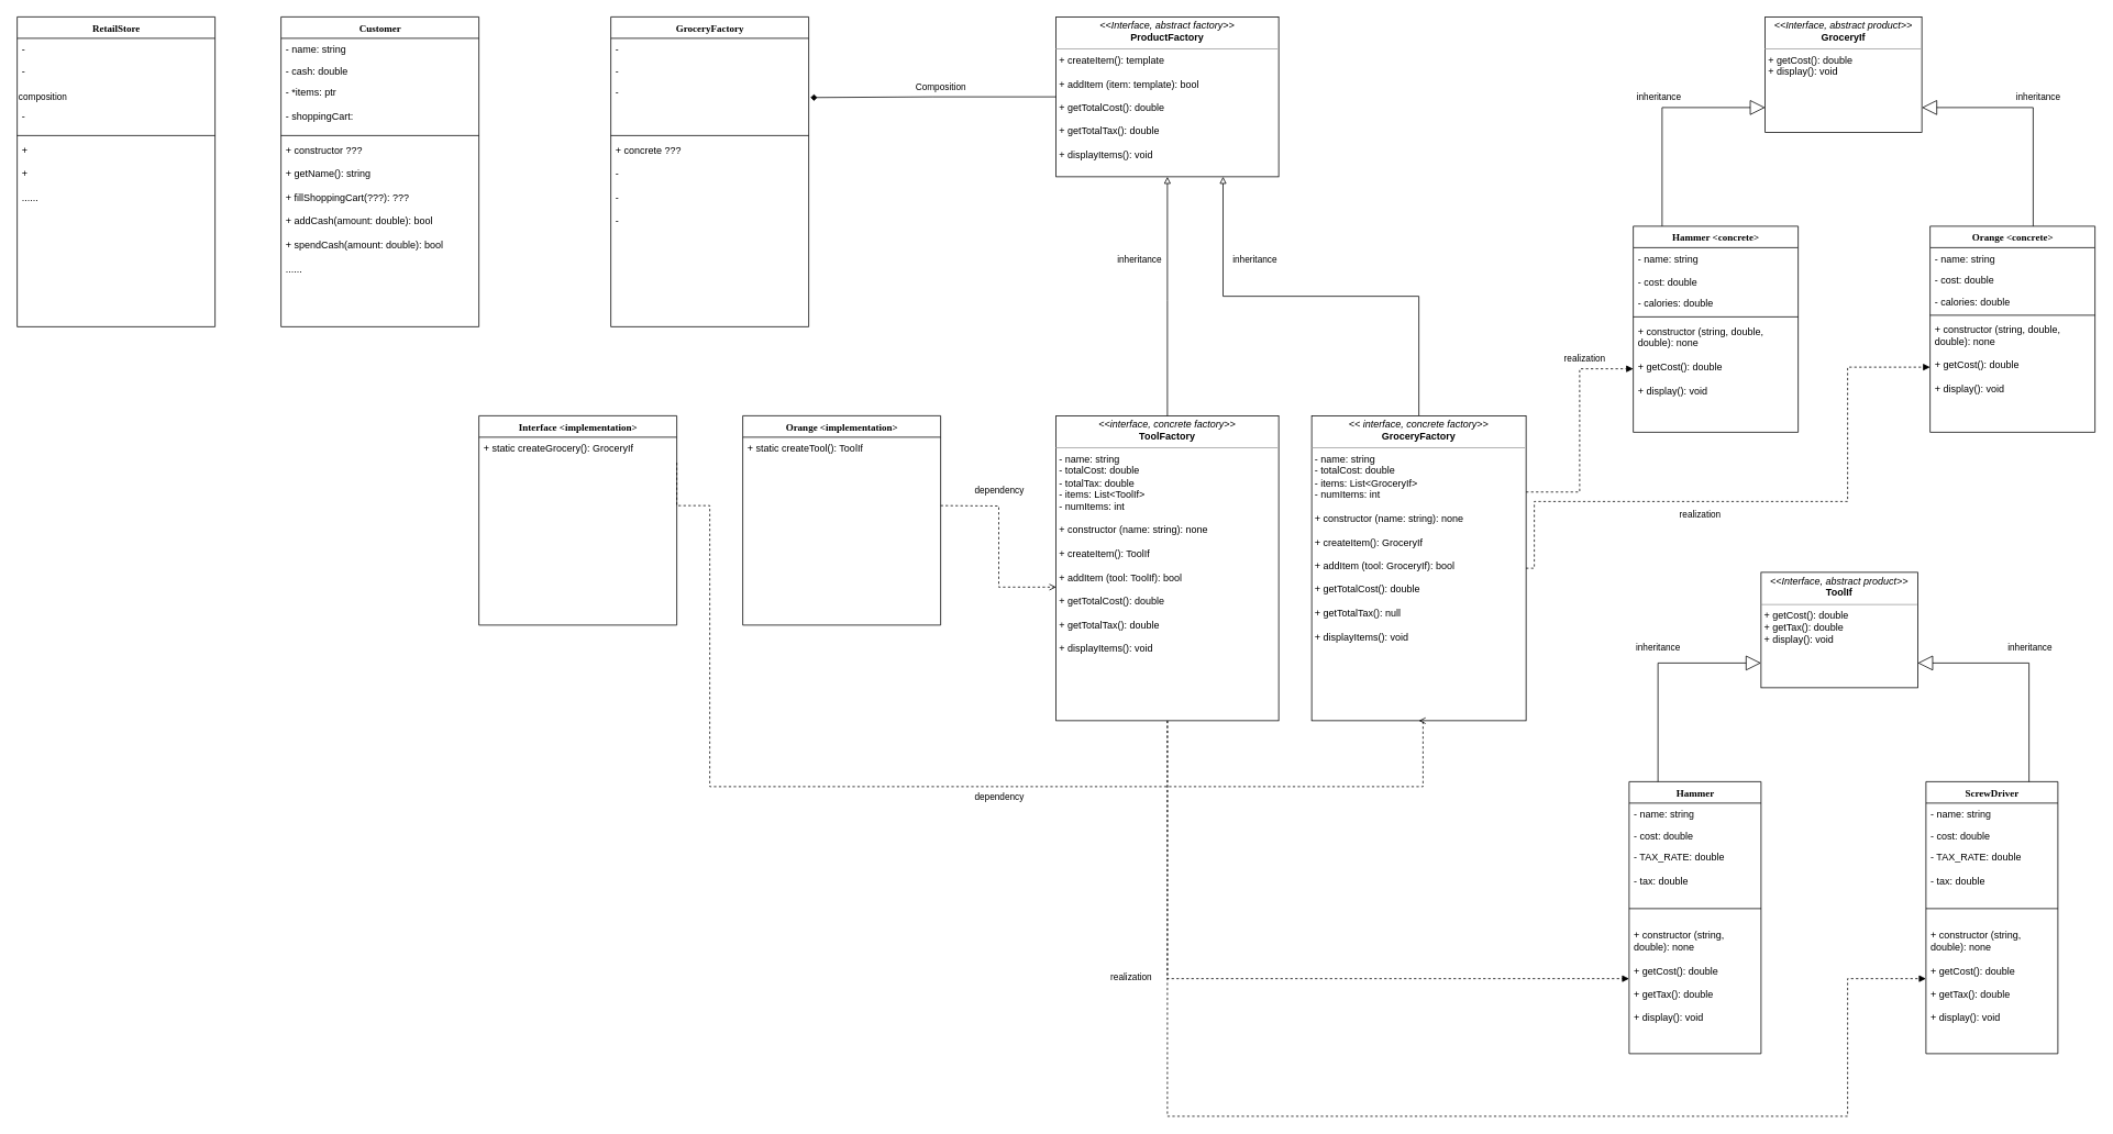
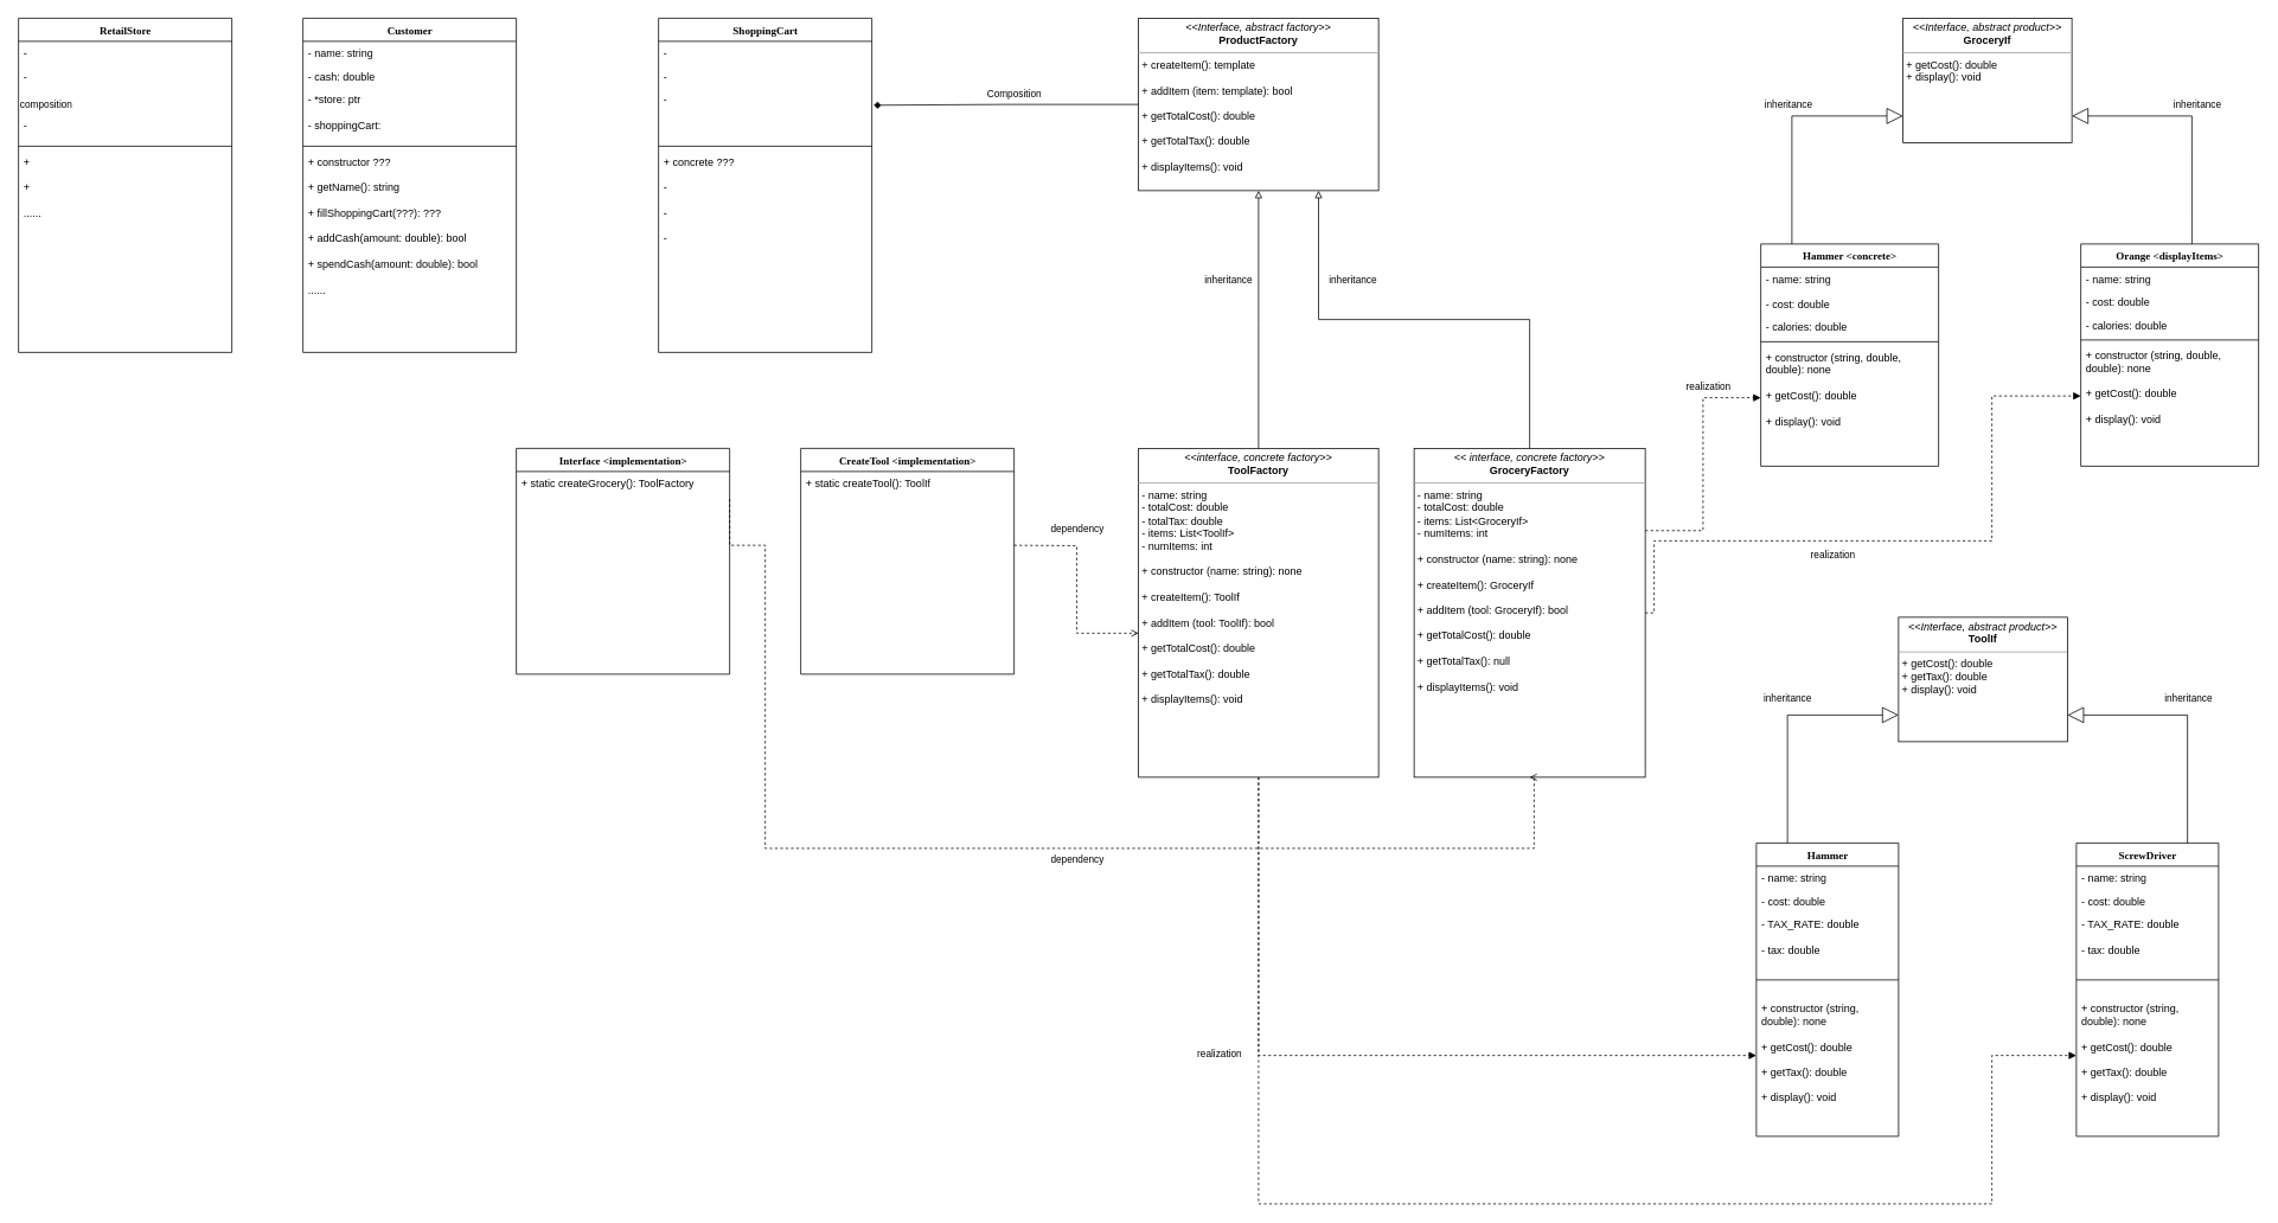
- <mxCell id="50" value="GroceryFactory" style="swimlane;html=1;fontStyle=1;align=center;verticalAlign=top;childLayout=stackLayout;horizontal=1;startSize=26;horizontalStack=0;resizeParent=1;resizeLast=0;collapsible=1;marginBottom=0;swimlaneFillColor=default;rounded=0;shadow=0;comic=0;labelBackgroundColor=none;strokeWidth=1;fillColor=none;fontFamily=Verdana;fontSize=12" parent="1" vertex="1"><mxGeometry x="740" y="20" width="240" height="376" as="geometry"><mxRectangle x="-1000" y="710" width="70" height="30" as="alternateBounds" /></mxGeometry></mxCell>
+ <mxCell id="50" value="ShoppingCart" style="swimlane;html=1;fontStyle=1;align=center;verticalAlign=top;childLayout=stackLayout;horizontal=1;startSize=26;horizontalStack=0;resizeParent=1;resizeLast=0;collapsible=1;marginBottom=0;swimlaneFillColor=default;rounded=0;shadow=0;comic=0;labelBackgroundColor=none;strokeWidth=1;fillColor=none;fontFamily=Verdana;fontSize=12" parent="1" vertex="1"><mxGeometry x="740" y="20" width="240" height="376" as="geometry"><mxRectangle x="-1000" y="710" width="70" height="30" as="alternateBounds" /></mxGeometry></mxCell>
- <mxCell id="47" value="- *items: ptr&lt;div&gt;&lt;br&gt;&lt;/div&gt;&lt;div&gt;- shoppingCart:&amp;nbsp;&lt;/div&gt;" style="text;html=1;strokeColor=none;fillColor=none;align=left;verticalAlign=top;spacingLeft=4;spacingRight=4;whiteSpace=wrap;overflow=hidden;rotatable=0;points=[[0,0.5],[1,0.5]];portConstraint=eastwest;" parent="44" vertex="1"><mxGeometry y="78" width="240" height="62" as="geometry" /></mxCell>
+ <mxCell id="47" value="- *store: ptr&lt;div&gt;&lt;br&gt;&lt;/div&gt;&lt;div&gt;- shoppingCart:&amp;nbsp;&lt;/div&gt;" style="text;html=1;strokeColor=none;fillColor=none;align=left;verticalAlign=top;spacingLeft=4;spacingRight=4;whiteSpace=wrap;overflow=hidden;rotatable=0;points=[[0,0.5],[1,0.5]];portConstraint=eastwest;" parent="44" vertex="1"><mxGeometry y="78" width="240" height="62" as="geometry" /></mxCell>
- <mxCell id="11" value="Orange &amp;lt;concrete&amp;gt;" style="swimlane;html=1;fontStyle=1;align=center;verticalAlign=top;childLayout=stackLayout;horizontal=1;startSize=26;horizontalStack=0;resizeParent=1;resizeLast=0;collapsible=1;marginBottom=0;swimlaneFillColor=default;rounded=0;shadow=0;comic=0;labelBackgroundColor=none;strokeWidth=1;fillColor=none;fontFamily=Verdana;fontSize=12" parent="1" vertex="1"><mxGeometry x="2340" y="274" width="200" height="250" as="geometry"><mxRectangle x="440" y="480" width="80" height="30" as="alternateBounds" /></mxGeometry></mxCell>
+ <mxCell id="11" value="Orange &amp;lt;displayItems&amp;gt;" style="swimlane;html=1;fontStyle=1;align=center;verticalAlign=top;childLayout=stackLayout;horizontal=1;startSize=26;horizontalStack=0;resizeParent=1;resizeLast=0;collapsible=1;marginBottom=0;swimlaneFillColor=default;rounded=0;shadow=0;comic=0;labelBackgroundColor=none;strokeWidth=1;fillColor=none;fontFamily=Verdana;fontSize=12" parent="1" vertex="1"><mxGeometry x="2340" y="274" width="200" height="250" as="geometry"><mxRectangle x="440" y="480" width="80" height="30" as="alternateBounds" /></mxGeometry></mxCell>
- <mxCell id="73" value="Orange &amp;lt;implementation&amp;gt;" style="swimlane;html=1;fontStyle=1;align=center;verticalAlign=top;childLayout=stackLayout;horizontal=1;startSize=26;horizontalStack=0;resizeParent=1;resizeLast=0;collapsible=1;marginBottom=0;swimlaneFillColor=default;rounded=0;shadow=0;comic=0;labelBackgroundColor=none;strokeWidth=1;fillColor=none;fontFamily=Verdana;fontSize=12" parent="1" vertex="1"><mxGeometry x="900" y="504" width="240" height="254" as="geometry"><mxRectangle x="-1000" y="710" width="70" height="30" as="alternateBounds" /></mxGeometry></mxCell>
+ <mxCell id="73" value="CreateTool &amp;lt;implementation&amp;gt;" style="swimlane;html=1;fontStyle=1;align=center;verticalAlign=top;childLayout=stackLayout;horizontal=1;startSize=26;horizontalStack=0;resizeParent=1;resizeLast=0;collapsible=1;marginBottom=0;swimlaneFillColor=default;rounded=0;shadow=0;comic=0;labelBackgroundColor=none;strokeWidth=1;fillColor=none;fontFamily=Verdana;fontSize=12" parent="1" vertex="1"><mxGeometry x="900" y="504" width="240" height="254" as="geometry"><mxRectangle x="-1000" y="710" width="70" height="30" as="alternateBounds" /></mxGeometry></mxCell>
- <mxCell id="72" value="+ static createGrocery(): GroceryIf&lt;br&gt;&lt;div&gt;&lt;br&gt;&lt;/div&gt;" style="text;html=1;strokeColor=none;fillColor=none;align=left;verticalAlign=top;spacingLeft=4;spacingRight=4;whiteSpace=wrap;overflow=hidden;rotatable=0;points=[[0,0.5],[1,0.5]];portConstraint=eastwest;" parent="71" vertex="1"><mxGeometry y="26" width="240" height="228" as="geometry" /></mxCell>
+ <mxCell id="72" value="+ static createGrocery(): ToolFactory&lt;br&gt;&lt;div&gt;&lt;br&gt;&lt;/div&gt;" style="text;html=1;strokeColor=none;fillColor=none;align=left;verticalAlign=top;spacingLeft=4;spacingRight=4;whiteSpace=wrap;overflow=hidden;rotatable=0;points=[[0,0.5],[1,0.5]];portConstraint=eastwest;" parent="71" vertex="1"><mxGeometry y="26" width="240" height="228" as="geometry" /></mxCell>
